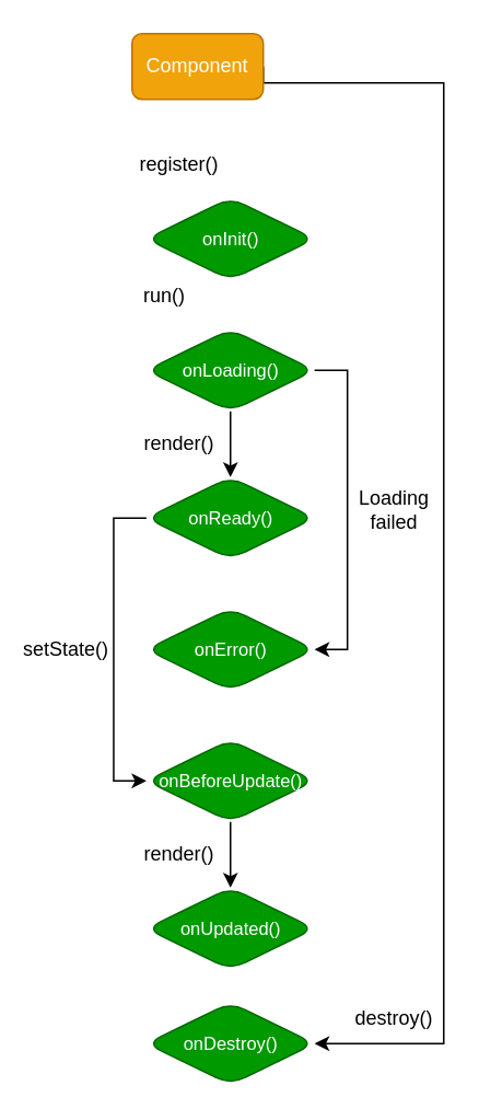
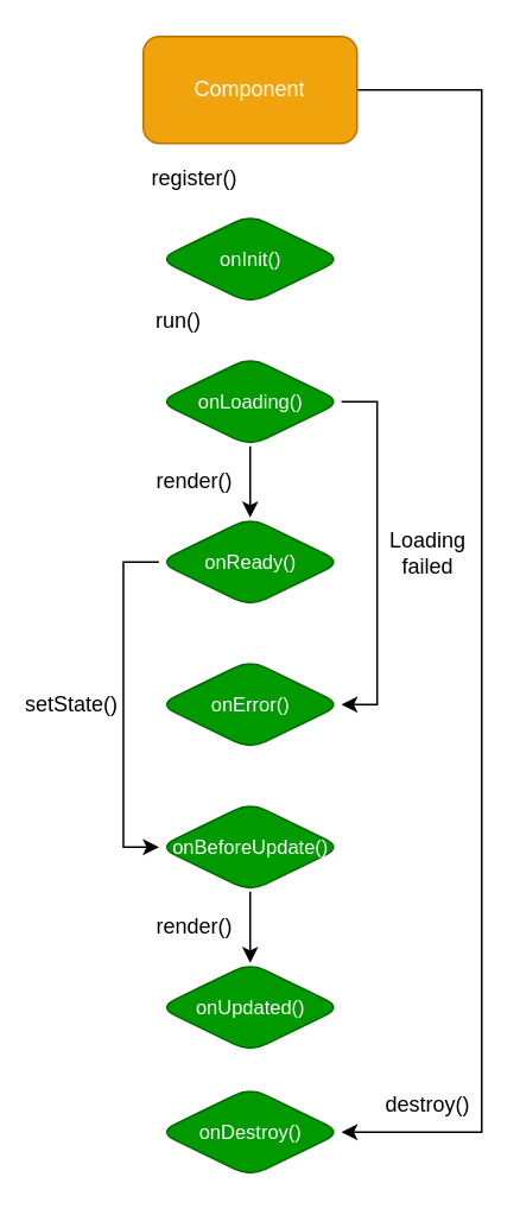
- <mxCell id="3" value="Component" style="rounded=1;whiteSpace=wrap;html=1;strokeWidth=1;fillColor=#f0a30a;shadow=0;sketch=0;strokeColor=#BD7000;fontColor=#ffffff;" vertex="1" parent="1"><mxGeometry x="80" y="20" width="80" height="40" as="geometry" /></mxCell>
+ <mxCell id="3" value="Component" style="rounded=1;whiteSpace=wrap;html=1;strokeWidth=1;fillColor=#f0a30a;shadow=0;sketch=0;strokeColor=#BD7000;fontColor=#ffffff;" vertex="1" parent="1"><mxGeometry x="80" y="20" width="120" height="60" as="geometry" /></mxCell>
